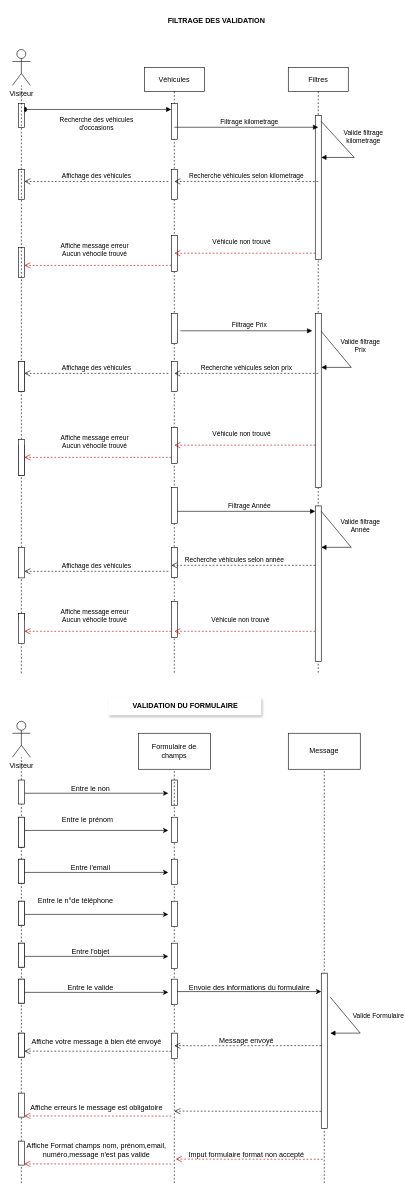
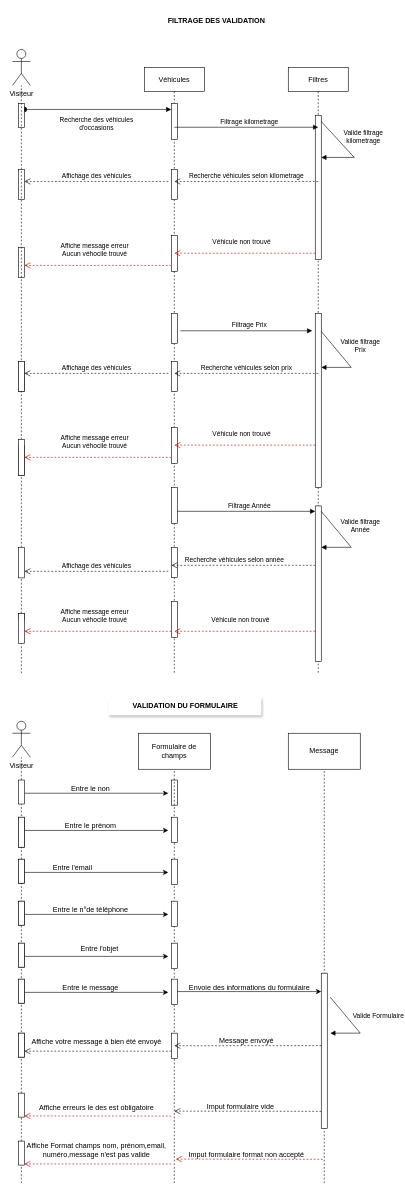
- <mxCell id="68" value="Entre le prénom" style="text;html=1;align=center;verticalAlign=middle;resizable=0;points=[];autosize=1;strokeColor=none;fillColor=none;" vertex="1" parent="1"><mxGeometry x="90" y="1352" width="110" height="30" as="geometry" /></mxCell>
+ <mxCell id="68" value="Entre le prénom" style="text;html=1;align=center;verticalAlign=middle;resizable=0;points=[];autosize=1;strokeColor=none;fillColor=none;" vertex="1" parent="1"><mxGeometry x="95" y="1362" width="110" height="30" as="geometry" /></mxCell>
- <mxCell id="72" value="Entre l'email" style="text;html=1;align=center;verticalAlign=middle;resizable=0;points=[];autosize=1;strokeColor=none;fillColor=none;" vertex="1" parent="1"><mxGeometry x="105" y="1432" width="90" height="30" as="geometry" /></mxCell>
+ <mxCell id="72" value="Entre l'email" style="text;html=1;align=center;verticalAlign=middle;resizable=0;points=[];autosize=1;strokeColor=none;fillColor=none;" vertex="1" parent="1"><mxGeometry x="75" y="1432" width="90" height="30" as="geometry" /></mxCell>
- <mxCell id="76" value="Entre le n°de téléphone" style="text;html=1;align=center;verticalAlign=middle;resizable=0;points=[];autosize=1;strokeColor=none;fillColor=none;" vertex="1" parent="1"><mxGeometry x="50" y="1487" width="150" height="30" as="geometry" /></mxCell>
+ <mxCell id="76" value="Entre le n°de téléphone" style="text;html=1;align=center;verticalAlign=middle;resizable=0;points=[];autosize=1;strokeColor=none;fillColor=none;" vertex="1" parent="1"><mxGeometry x="75" y="1502" width="150" height="30" as="geometry" /></mxCell>
- <mxCell id="80" value="Entre l'objet" style="text;html=1;align=center;verticalAlign=middle;resizable=0;points=[];autosize=1;strokeColor=none;fillColor=none;" vertex="1" parent="1"><mxGeometry x="105" y="1572" width="90" height="30" as="geometry" /></mxCell>
+ <mxCell id="80" value="Entre l'objet" style="text;html=1;align=center;verticalAlign=middle;resizable=0;points=[];autosize=1;strokeColor=none;fillColor=none;" vertex="1" parent="1"><mxGeometry x="120" y="1567" width="90" height="30" as="geometry" /></mxCell>
- <mxCell id="84" value="Entre le valide" style="text;html=1;align=center;verticalAlign=middle;resizable=0;points=[];autosize=1;strokeColor=none;fillColor=none;" vertex="1" parent="1"><mxGeometry x="90" y="1632" width="120" height="30" as="geometry" /></mxCell>
+ <mxCell id="84" value="Entre le message" style="text;html=1;align=center;verticalAlign=middle;resizable=0;points=[];autosize=1;strokeColor=none;fillColor=none;" vertex="1" parent="1"><mxGeometry x="90" y="1632" width="120" height="30" as="geometry" /></mxCell>
+ <mxCell id="105" value="Imput formulaire vide" style="text;html=1;align=center;verticalAlign=middle;resizable=0;points=[];autosize=1;strokeColor=none;fillColor=none;" vertex="1" parent="1"><mxGeometry x="330" y="1830" width="140" height="30" as="geometry" /></mxCell>
- <mxCell id="110" value="Affiche erreurs le message est obligatoire" style="text;html=1;align=center;verticalAlign=middle;resizable=0;points=[];autosize=1;strokeColor=none;fillColor=none;" vertex="1" parent="1"><mxGeometry x="40" y="1832" width="240" height="30" as="geometry" /></mxCell>
+ <mxCell id="110" value="Affiche erreurs le des est obligatoire" style="text;html=1;align=center;verticalAlign=middle;resizable=0;points=[];autosize=1;strokeColor=none;fillColor=none;" vertex="1" parent="1"><mxGeometry x="40" y="1832" width="240" height="30" as="geometry" /></mxCell>
